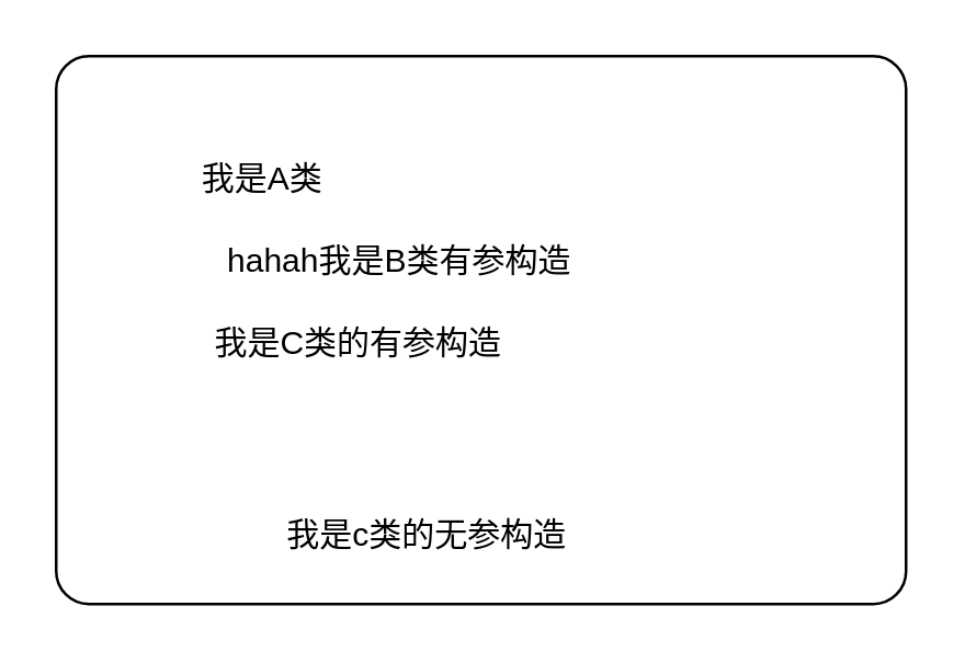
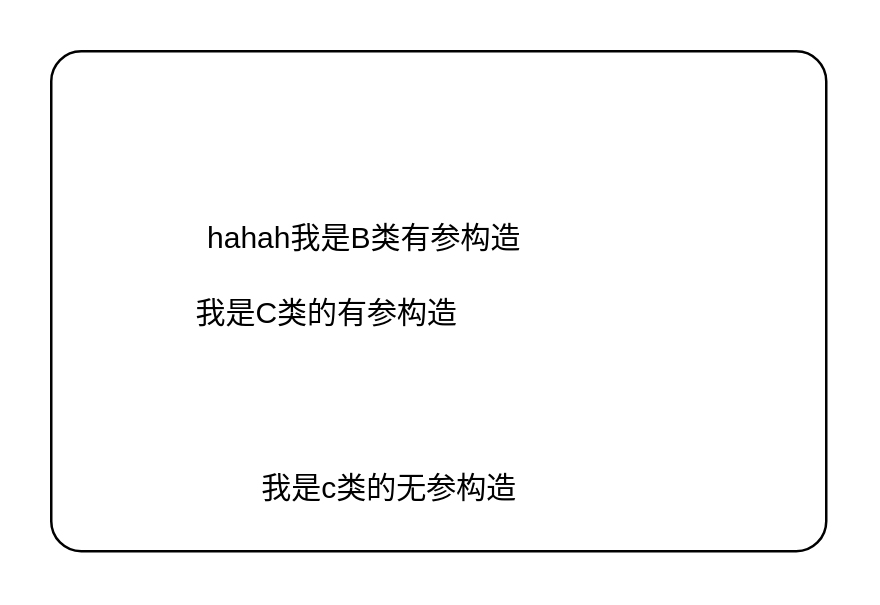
- <mxCell id="3" value="我是A类" style="text;html=1;align=center;verticalAlign=middle;resizable=0;points=[];autosize=1;strokeColor=none;fillColor=none;" vertex="1" parent="1"><mxGeometry x="60" y="50" width="70" height="30" as="geometry" /></mxCell>
